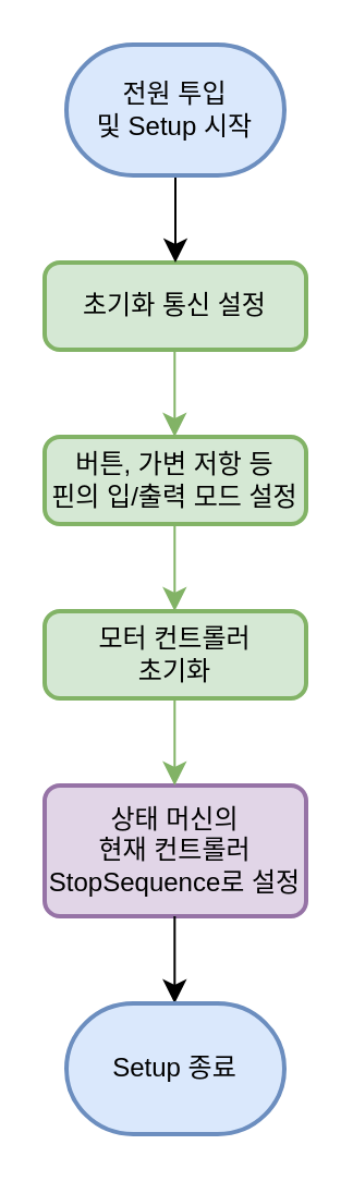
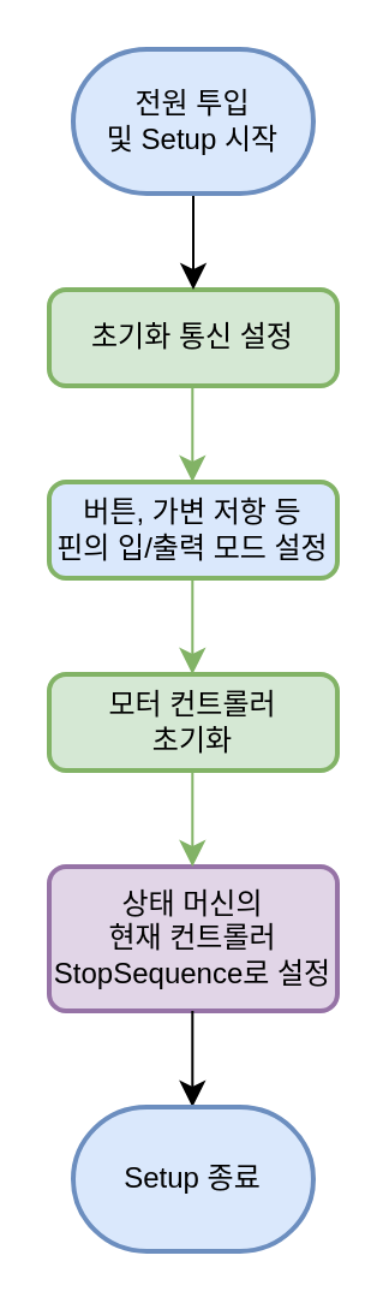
- <mxCell id="3" value="버튼, 가변 저항 등 &lt;br&gt;핀의 입/출력 모드 설정" style="rounded=1;whiteSpace=wrap;html=1;absoluteArcSize=1;arcSize=14;strokeWidth=2;fillColor=#d5e8d4;strokeColor=#82b366;" vertex="1" parent="1"><mxGeometry x="20" y="200" width="120" height="40" as="geometry" /></mxCell>
+ <mxCell id="3" value="버튼, 가변 저항 등 &lt;br&gt;핀의 입/출력 모드 설정" style="rounded=1;whiteSpace=wrap;html=1;absoluteArcSize=1;arcSize=14;strokeWidth=2;fillColor=#dae8fc;strokeColor=#82b366;" vertex="1" parent="1"><mxGeometry x="20" y="200" width="120" height="40" as="geometry" /></mxCell>
